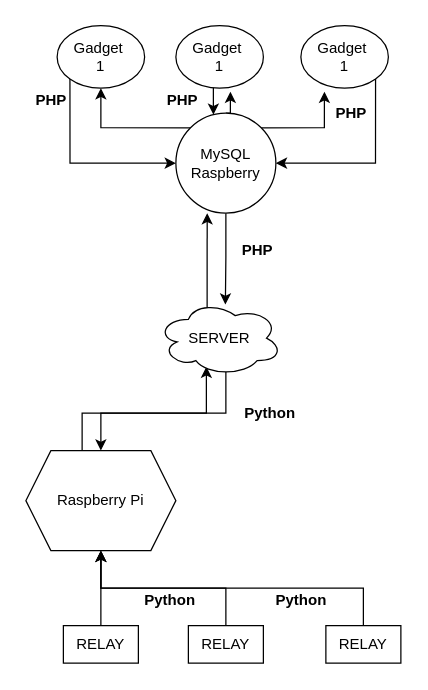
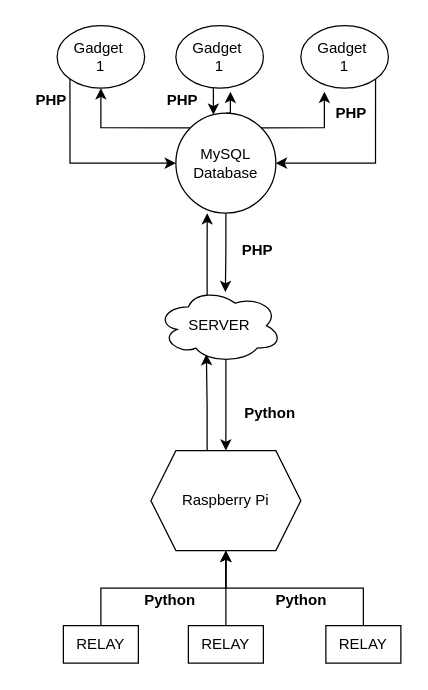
- <mxCell id="17" value="MySQL&lt;br&gt;Raspberry" style="ellipse;whiteSpace=wrap;html=1;aspect=fixed;" vertex="1" parent="1"><mxGeometry x="140" y="90" width="80" height="80" as="geometry" /></mxCell>
+ <mxCell id="17" value="MySQL&lt;br&gt;Database" style="ellipse;whiteSpace=wrap;html=1;aspect=fixed;" vertex="1" parent="1"><mxGeometry x="140" y="90" width="80" height="80" as="geometry" /></mxCell>
- <mxCell id="12" value="SERVER" style="ellipse;shape=cloud;whiteSpace=wrap;html=1;" vertex="1" parent="1"><mxGeometry x="125" y="240" width="100" height="60" as="geometry" /></mxCell>
+ <mxCell id="12" value="SERVER" style="ellipse;shape=cloud;whiteSpace=wrap;html=1;" vertex="1" parent="1"><mxGeometry x="125" y="230" width="100" height="60" as="geometry" /></mxCell>
- <mxCell id="9" value="Raspberry Pi" style="shape=hexagon;perimeter=hexagonPerimeter2;whiteSpace=wrap;html=1;fixedSize=1;" vertex="1" parent="1"><mxGeometry x="20" y="360" width="120" height="80" as="geometry" /></mxCell>
+ <mxCell id="9" value="Raspberry Pi" style="shape=hexagon;perimeter=hexagonPerimeter2;whiteSpace=wrap;html=1;fixedSize=1;" vertex="1" parent="1"><mxGeometry x="120" y="360" width="120" height="80" as="geometry" /></mxCell>
